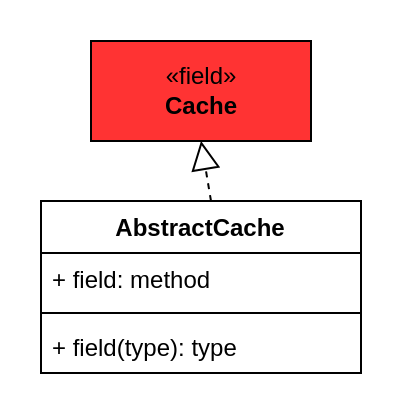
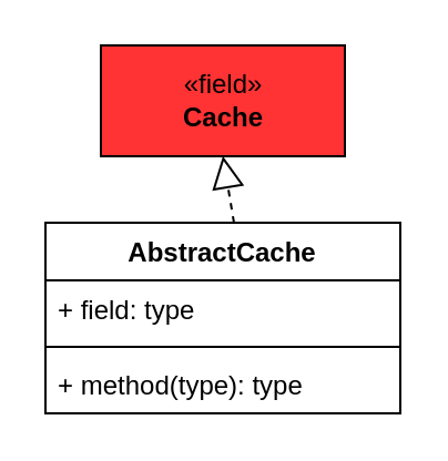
- <mxCell id="5" value="+ field: method" style="text;strokeColor=none;fillColor=none;align=left;verticalAlign=top;spacingLeft=4;spacingRight=4;overflow=hidden;rotatable=0;points=[[0,0.5],[1,0.5]];portConstraint=eastwest;" vertex="1" parent="3"><mxGeometry y="26" width="160" height="26" as="geometry" /></mxCell>
+ <mxCell id="5" value="+ field: type" style="text;strokeColor=none;fillColor=none;align=left;verticalAlign=top;spacingLeft=4;spacingRight=4;overflow=hidden;rotatable=0;points=[[0,0.5],[1,0.5]];portConstraint=eastwest;" vertex="1" parent="3"><mxGeometry y="26" width="160" height="26" as="geometry" /></mxCell>
- <mxCell id="7" value="+ field(type): type" style="text;strokeColor=none;fillColor=none;align=left;verticalAlign=top;spacingLeft=4;spacingRight=4;overflow=hidden;rotatable=0;points=[[0,0.5],[1,0.5]];portConstraint=eastwest;" vertex="1" parent="3"><mxGeometry y="60" width="160" height="26" as="geometry" /></mxCell>
+ <mxCell id="7" value="+ method(type): type" style="text;strokeColor=none;fillColor=none;align=left;verticalAlign=top;spacingLeft=4;spacingRight=4;overflow=hidden;rotatable=0;points=[[0,0.5],[1,0.5]];portConstraint=eastwest;" vertex="1" parent="3"><mxGeometry y="60" width="160" height="26" as="geometry" /></mxCell>
